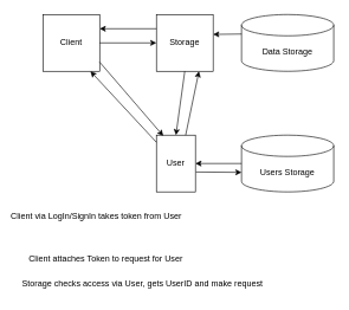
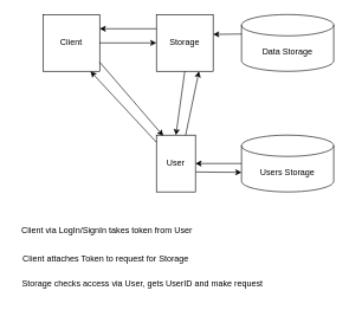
- <mxCell id="16" value="Client via LogIn/SignIn takes token from User" style="text;html=1;align=center;verticalAlign=middle;resizable=0;points=[];autosize=1;strokeColor=none;fillColor=none;" vertex="1" parent="1"><mxGeometry x="5" y="290" width="260" height="30" as="geometry" /></mxCell>
+ <mxCell id="16" value="Client via LogIn/SignIn takes token from User" style="text;html=1;align=center;verticalAlign=middle;resizable=0;points=[];autosize=1;strokeColor=none;fillColor=none;" vertex="1" parent="1"><mxGeometry x="20" y="310" width="260" height="30" as="geometry" /></mxCell>
- <mxCell id="17" value="Client attaches Token to request for User&amp;nbsp;" style="text;html=1;align=center;verticalAlign=middle;resizable=0;points=[];autosize=1;strokeColor=none;fillColor=none;" vertex="1" parent="1"><mxGeometry x="20" y="350" width="260" height="30" as="geometry" /></mxCell>
+ <mxCell id="17" value="Client attaches Token to request for Storage&amp;nbsp;" style="text;html=1;align=center;verticalAlign=middle;resizable=0;points=[];autosize=1;strokeColor=none;fillColor=none;" vertex="1" parent="1"><mxGeometry x="20" y="350" width="260" height="30" as="geometry" /></mxCell>
